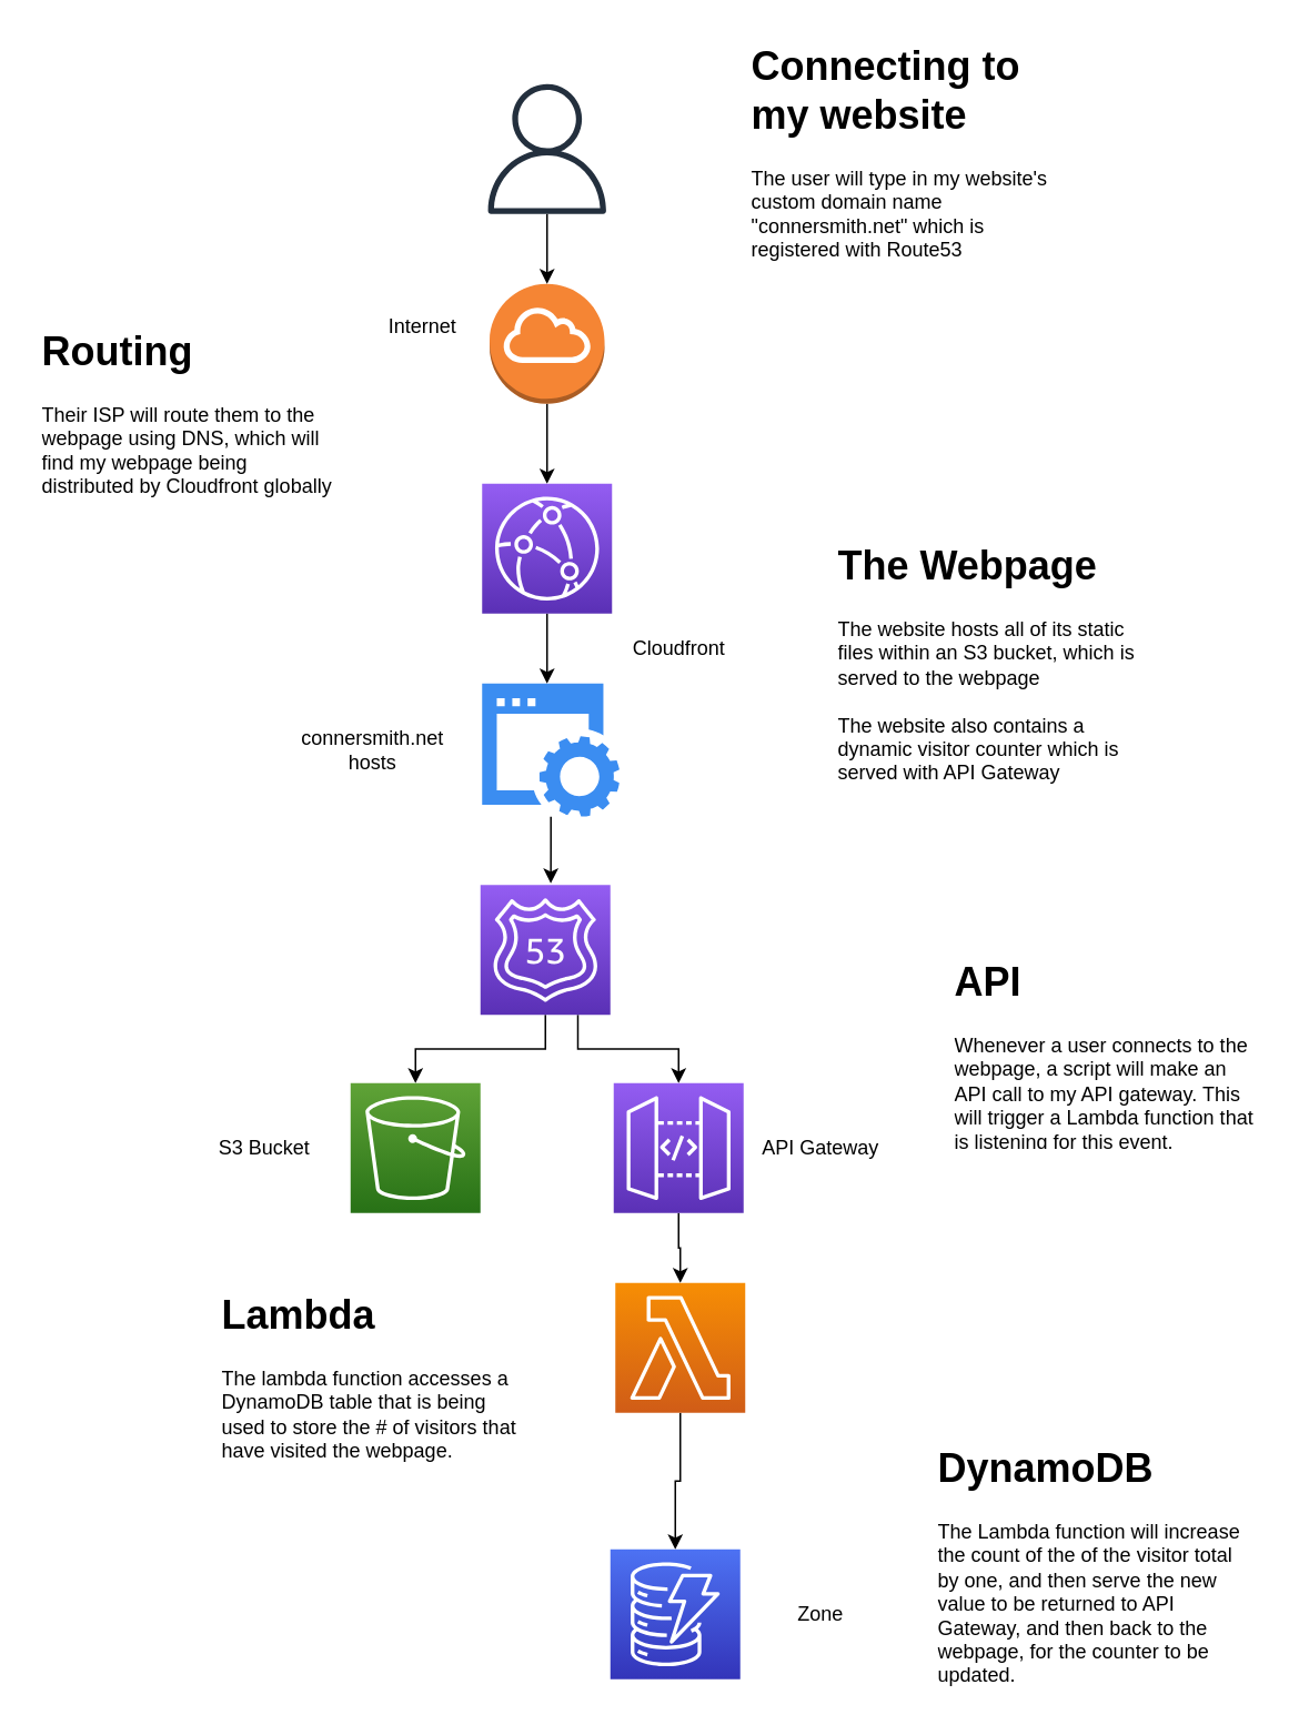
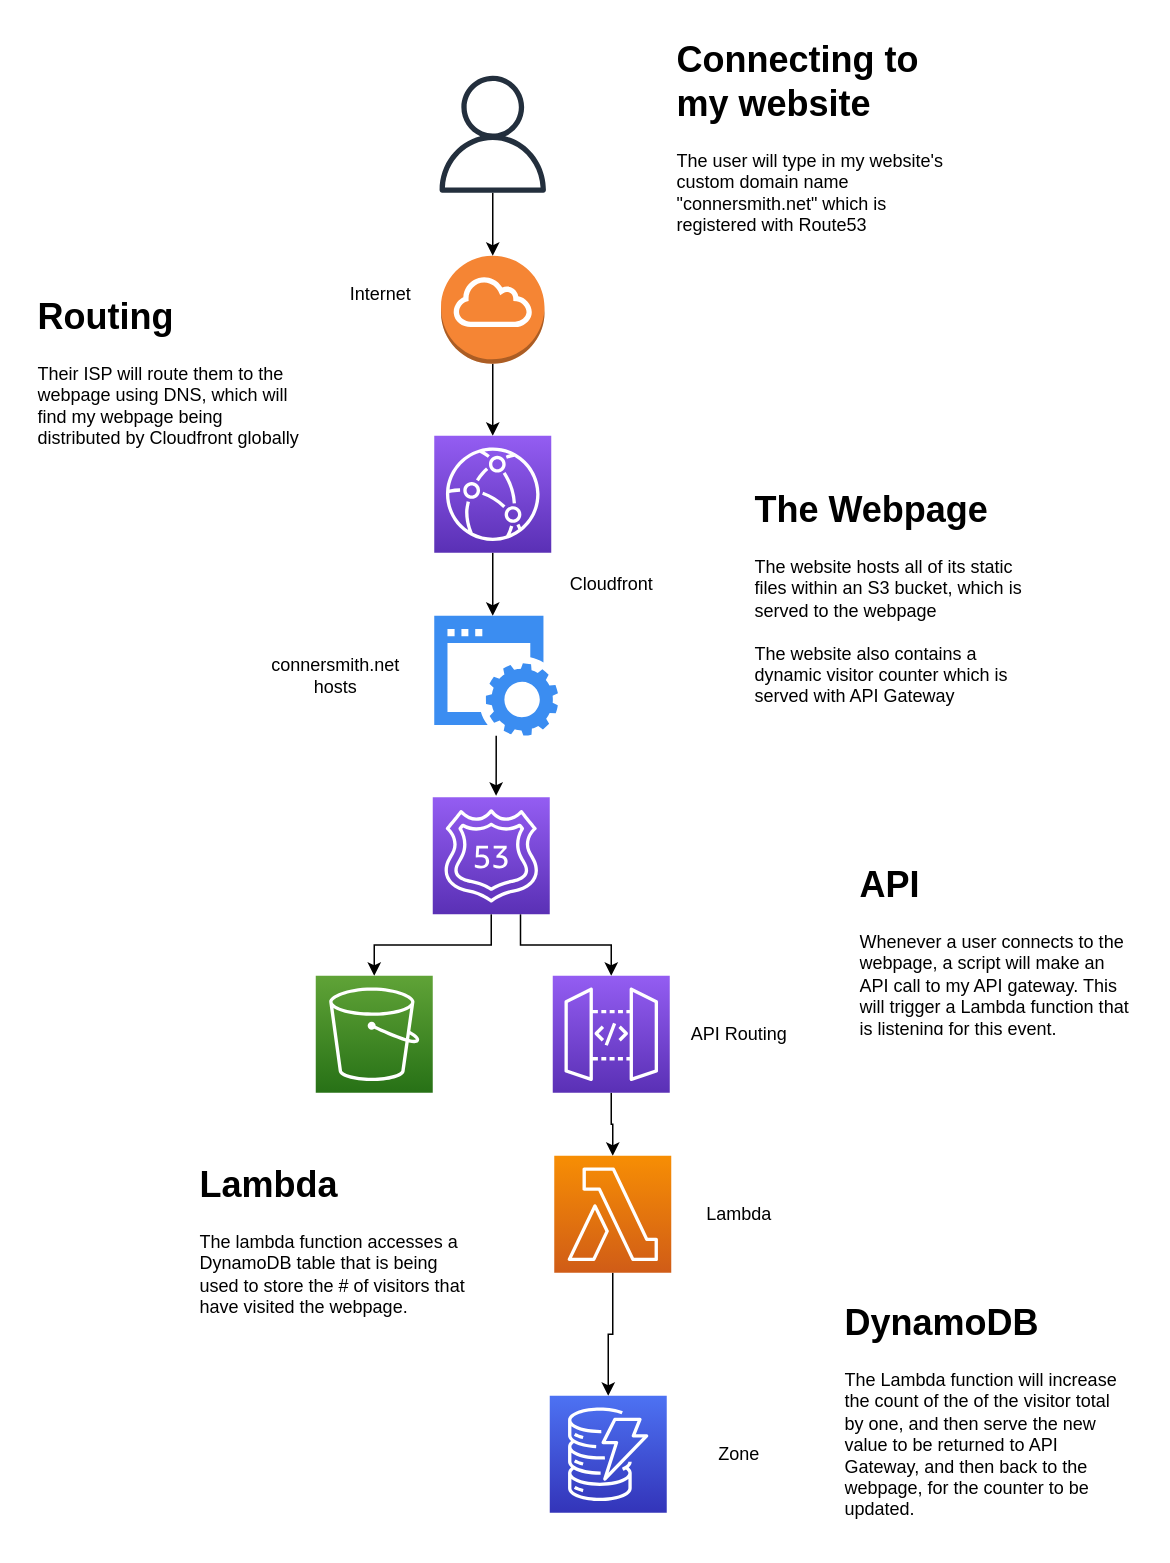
- <mxCell id="22" value="S3 Bucket" style="text;html=1;align=center;verticalAlign=middle;resizable=0;points=[];autosize=1;strokeColor=none;fillColor=none;" vertex="1" parent="1"><mxGeometry x="118" y="674" width="80" height="30" as="geometry" /></mxCell>
- <mxCell id="23" value="API Gateway" style="text;html=1;align=center;verticalAlign=middle;resizable=0;points=[];autosize=1;strokeColor=none;fillColor=none;" vertex="1" parent="1"><mxGeometry x="447" y="674" width="90" height="30" as="geometry" /></mxCell>
+ <mxCell id="23" value="API Routing" style="text;html=1;align=center;verticalAlign=middle;resizable=0;points=[];autosize=1;strokeColor=none;fillColor=none;" vertex="1" parent="1"><mxGeometry x="447" y="674" width="90" height="30" as="geometry" /></mxCell>
+ <mxCell id="24" value="Lambda" style="text;html=1;align=center;verticalAlign=middle;resizable=0;points=[];autosize=1;strokeColor=none;fillColor=none;" vertex="1" parent="1"><mxGeometry x="457" y="794" width="70" height="30" as="geometry" /></mxCell>
